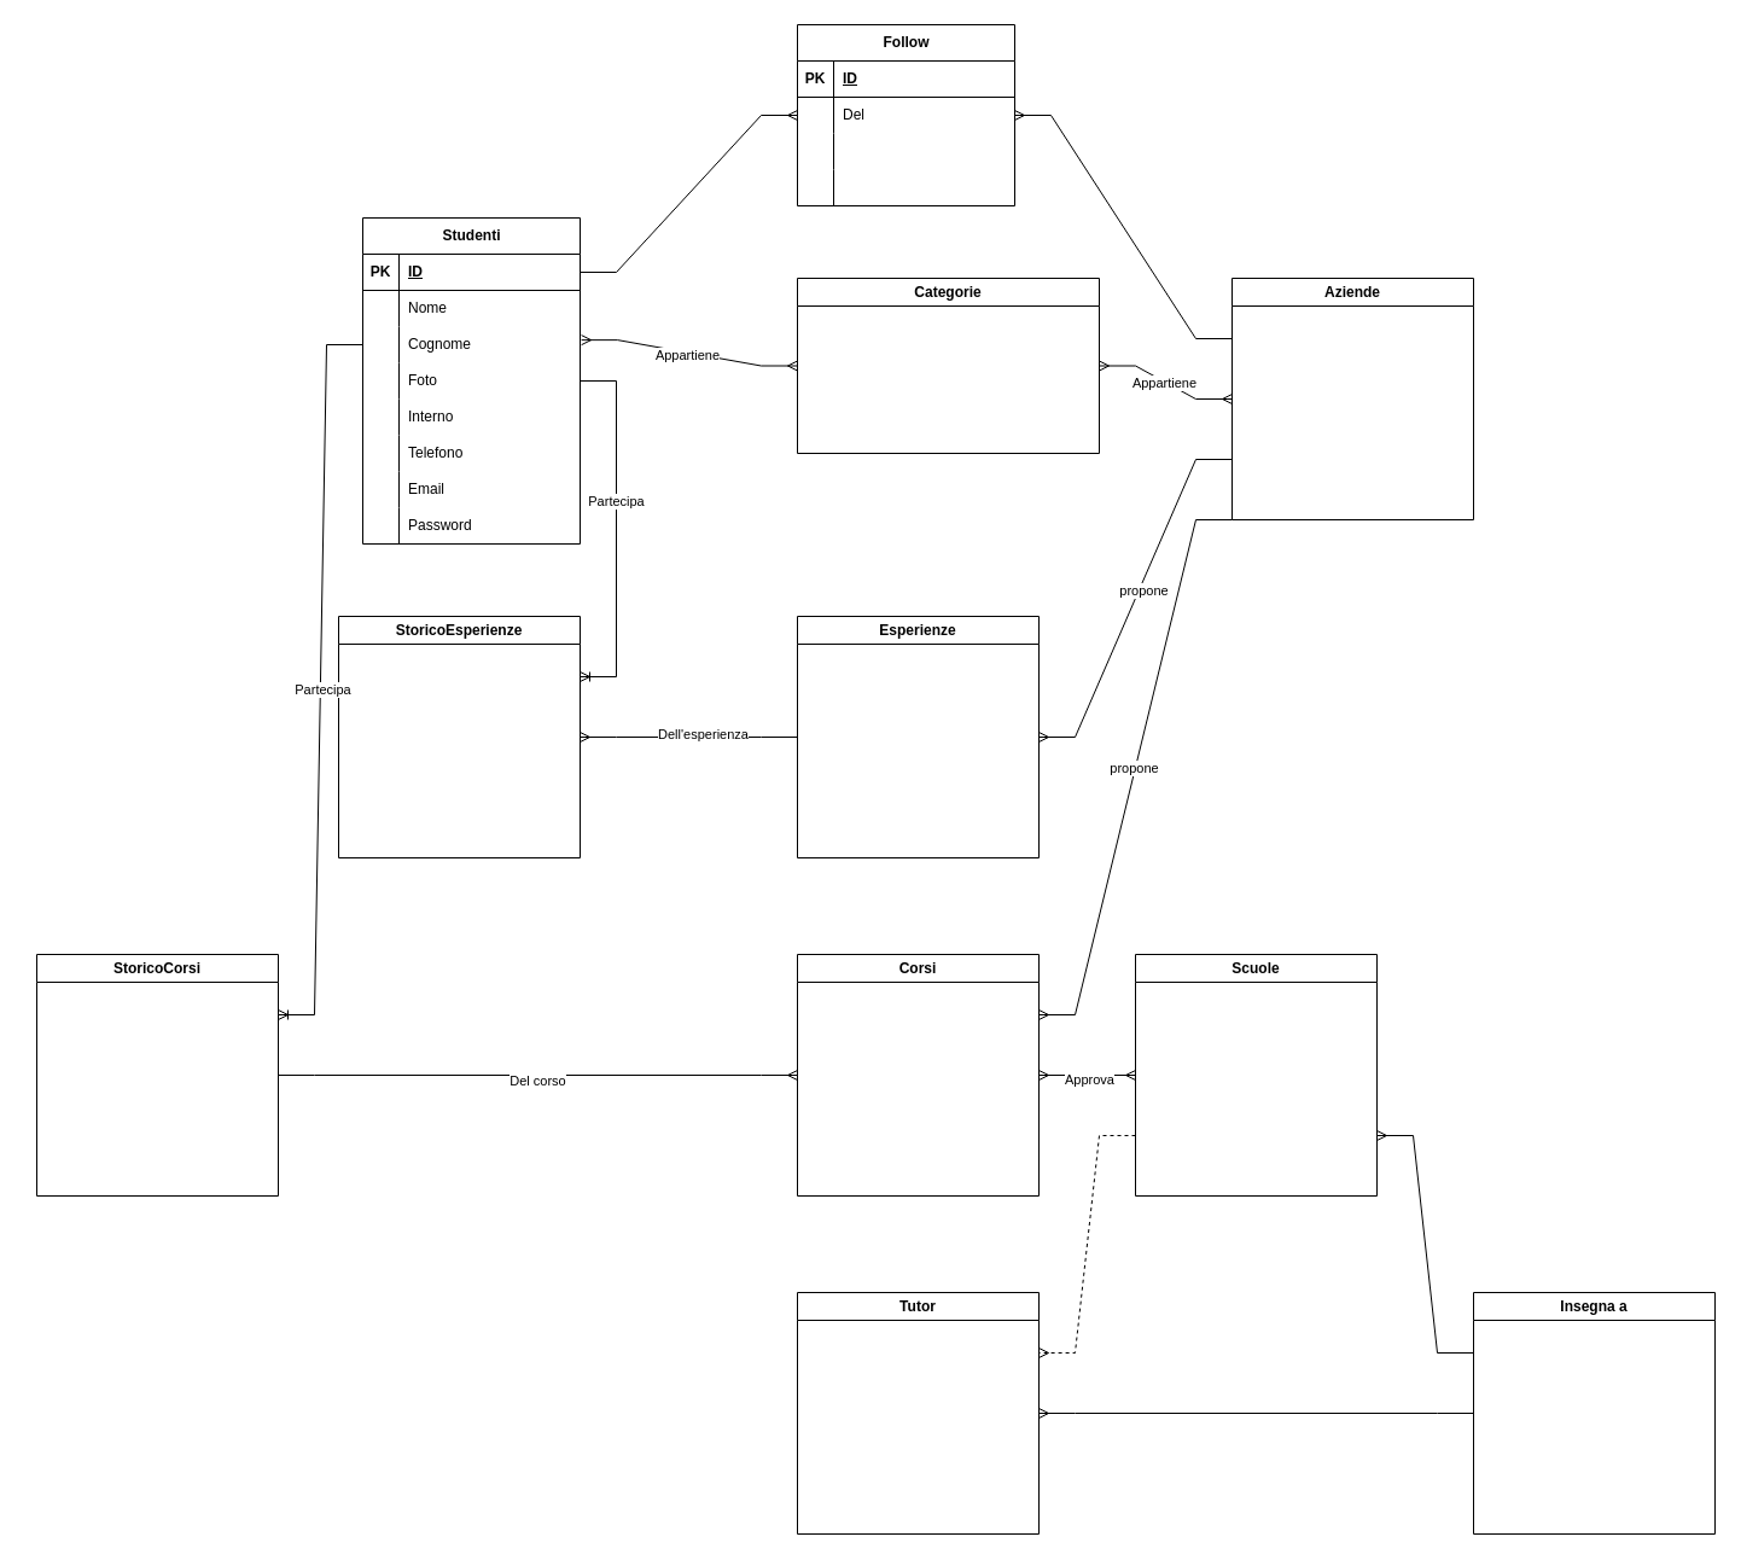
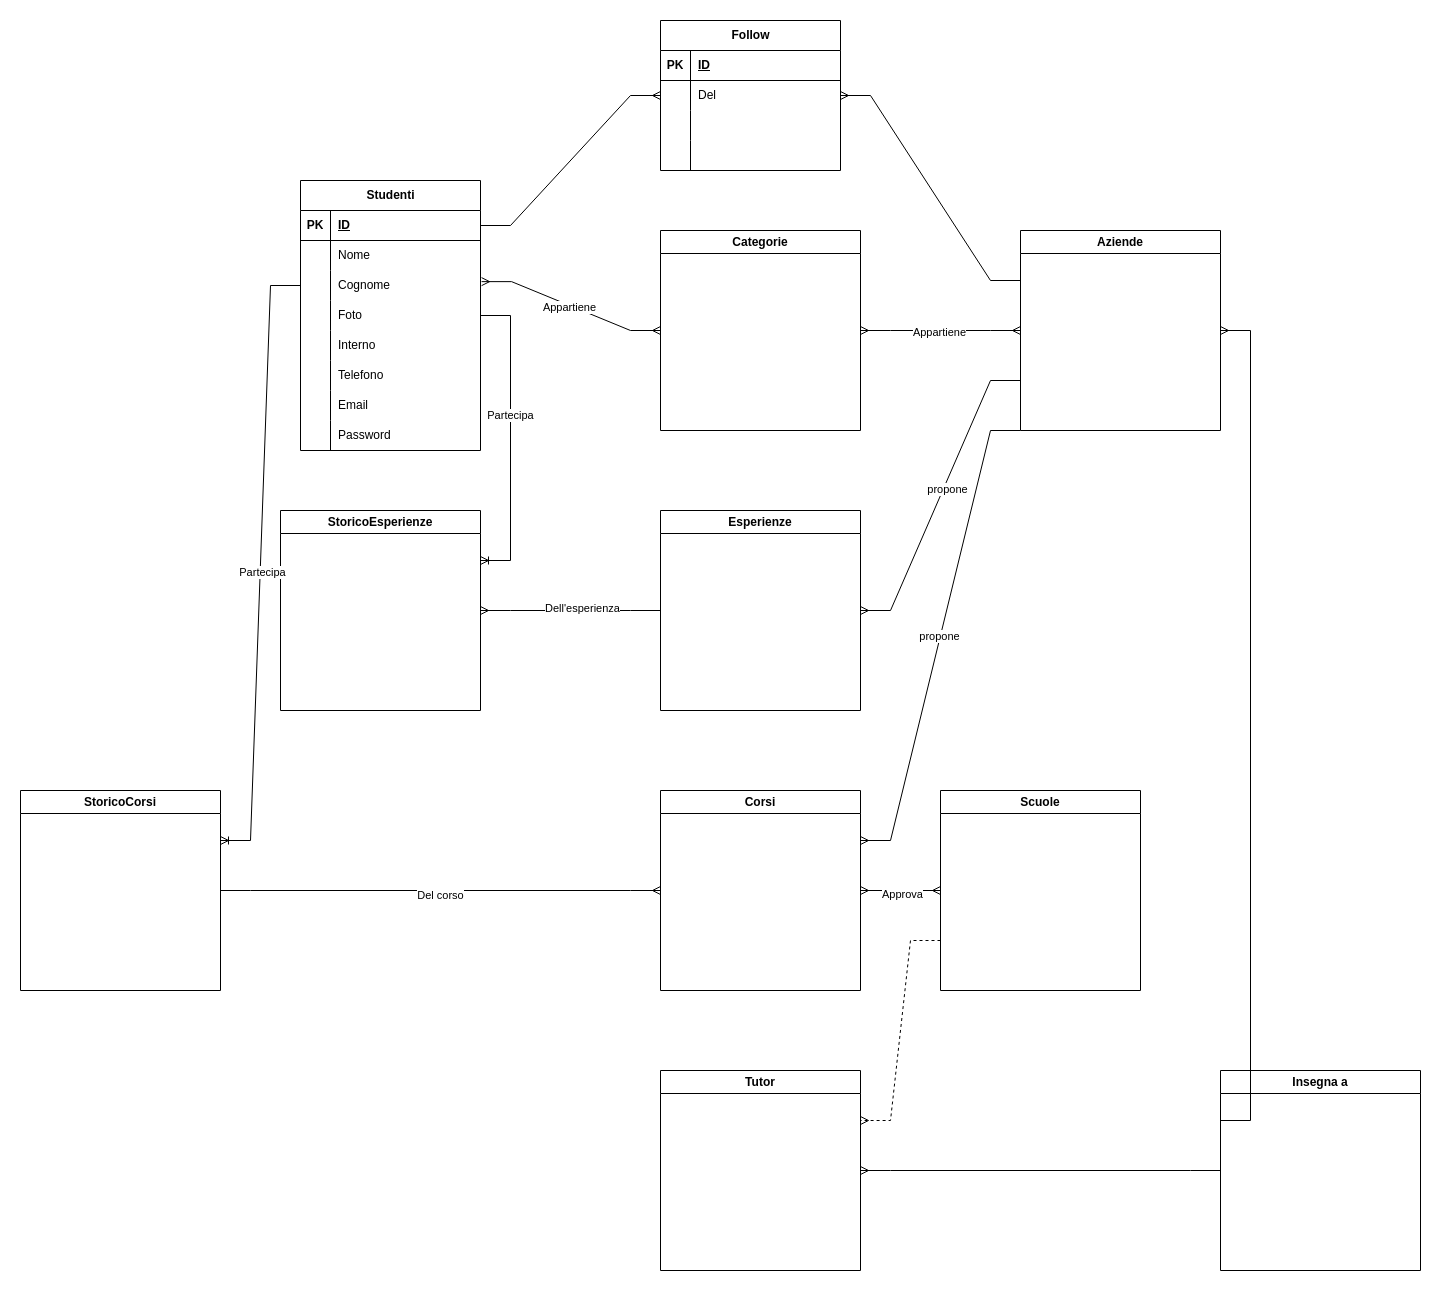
- <mxCell id="4" value="Categorie" style="swimlane;whiteSpace=wrap;html=1;" vertex="1" parent="1"><mxGeometry x="660" y="230" width="250" height="145" as="geometry" /></mxCell>
+ <mxCell id="4" value="Categorie" style="swimlane;whiteSpace=wrap;html=1;" vertex="1" parent="1"><mxGeometry x="660" y="230" width="200" height="200" as="geometry" /></mxCell>
- <mxCell id="2" value="StoricoCorsi" style="swimlane;whiteSpace=wrap;html=1;" vertex="1" parent="1"><mxGeometry x="30" y="790" width="200" height="200" as="geometry" /></mxCell>
+ <mxCell id="2" value="StoricoCorsi" style="swimlane;whiteSpace=wrap;html=1;" vertex="1" parent="1"><mxGeometry x="20" y="790" width="200" height="200" as="geometry" /></mxCell>
- <mxCell id="33" value="" style="edgeStyle=entityRelationEdgeStyle;fontSize=12;html=1;endArrow=ERmany;rounded=0;entryX=1;entryY=0.75;entryDx=0;entryDy=0;exitX=0;exitY=0.25;exitDx=0;exitDy=0;" edge="1" parent="1" source="27" target="26"><mxGeometry width="100" height="100" relative="1" as="geometry"><mxPoint x="1020" y="1050" as="sourcePoint" /><mxPoint x="1120" y="950" as="targetPoint" /></mxGeometry></mxCell>
+ <mxCell id="33" value="" style="edgeStyle=entityRelationEdgeStyle;fontSize=12;html=1;endArrow=ERmany;rounded=0;exitX=0;exitY=0.25;exitDx=0;exitDy=0;" edge="1" parent="1" source="27" target="7"><mxGeometry width="100" height="100" relative="1" as="geometry"><mxPoint x="1020" y="1050" as="sourcePoint" /><mxPoint x="1120" y="950" as="targetPoint" /></mxGeometry></mxCell>
